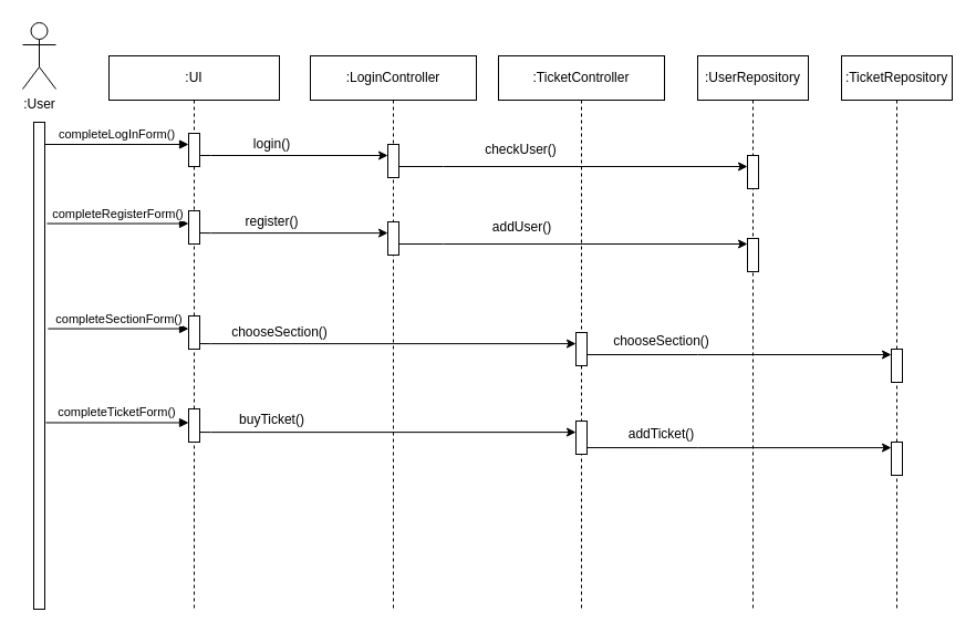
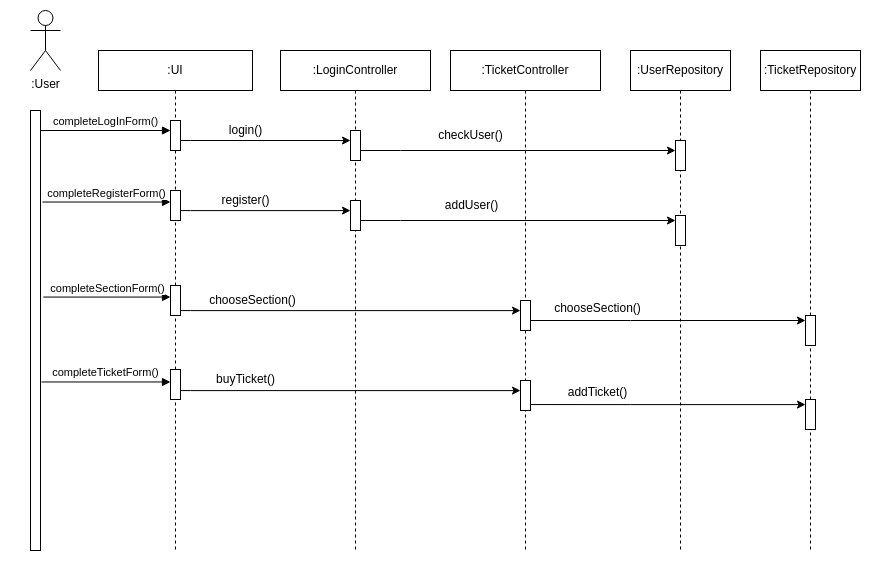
- <mxCell id="13" value=":User" parent="1" vertex="1" style="shape=umlActor;verticalLabelPosition=bottom;labelBackgroundColor=#ffffff;verticalAlign=top;html=1;"><mxGeometry as="geometry" height="60" width="30" y="20" x="20" /></mxCell>
+ <mxCell id="13" value=":User" parent="1" vertex="1" style="shape=umlActor;verticalLabelPosition=bottom;labelBackgroundColor=#ffffff;verticalAlign=top;html=1;"><mxGeometry x="30" y="10" as="geometry" height="60" width="30" /></mxCell>
